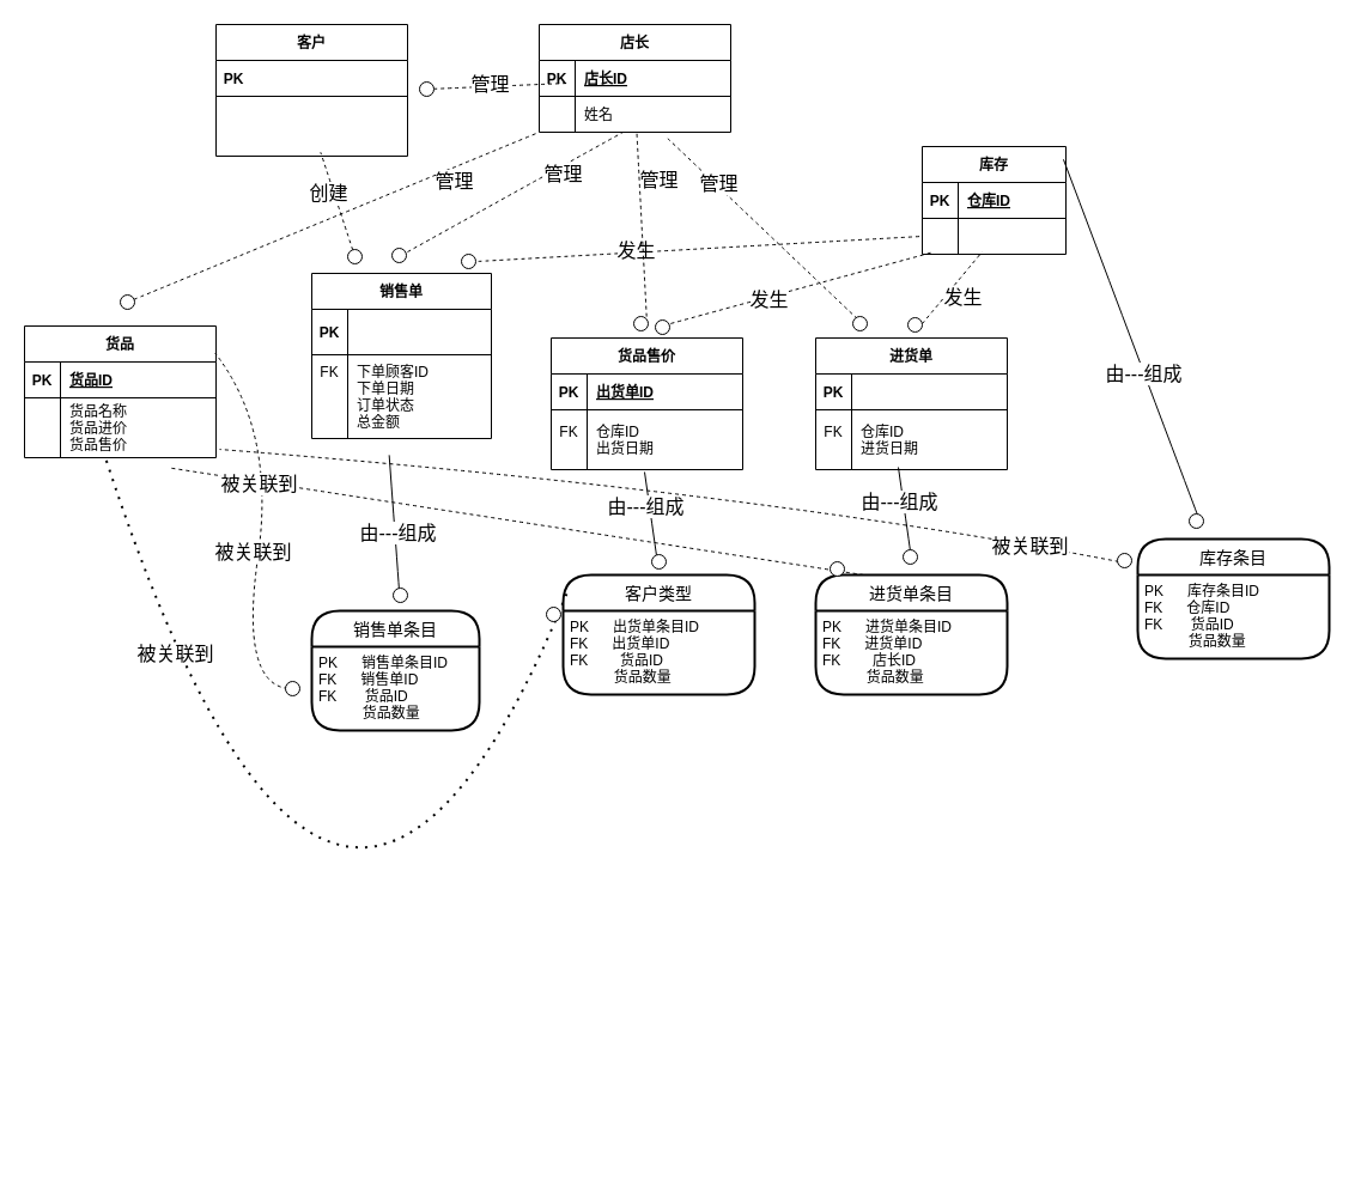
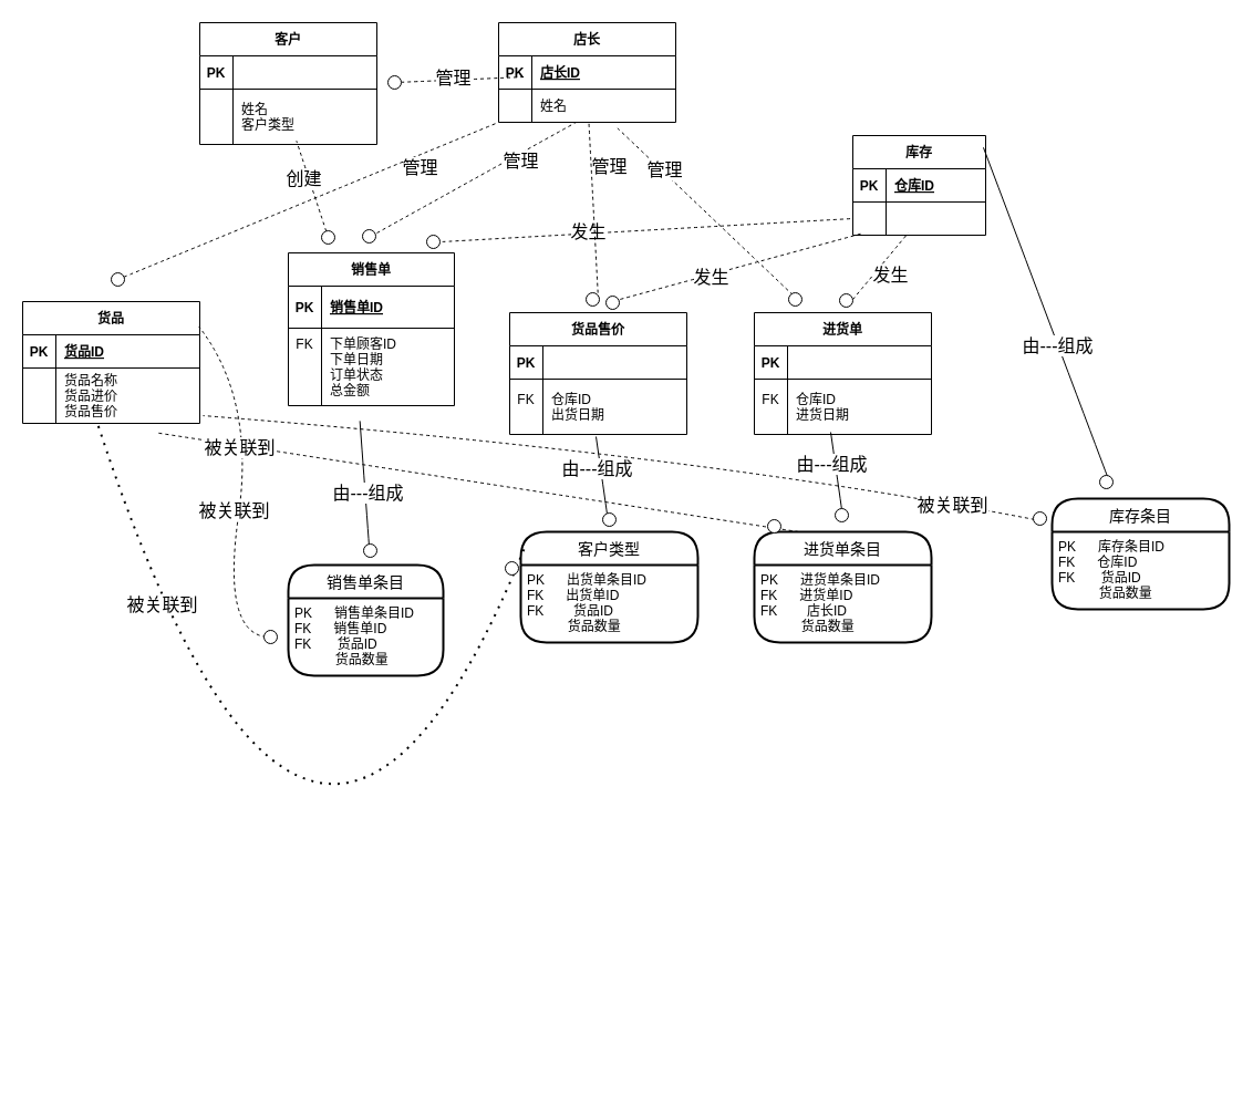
+ <mxCell id="7" value="姓名&#10;客户类型" style="shape=partialRectangle;overflow=hidden;connectable=0;fillColor=none;top=0;left=0;bottom=0;right=0;align=left;spacingLeft=6;" parent="5" vertex="1"><mxGeometry x="30" width="130" height="50" as="geometry"><mxRectangle width="130" height="50" as="alternateBounds" /></mxGeometry></mxCell>
+ <mxCell id="40" value="销售单ID" style="shape=partialRectangle;overflow=hidden;connectable=0;fillColor=none;top=0;left=0;bottom=0;right=0;align=left;spacingLeft=6;fontStyle=5;" parent="38" vertex="1"><mxGeometry x="30" width="120" height="38" as="geometry"><mxRectangle width="120" height="38" as="alternateBounds" /></mxGeometry></mxCell>
- <mxCell id="47" value="出货单ID" style="shape=partialRectangle;overflow=hidden;connectable=0;fillColor=none;top=0;left=0;bottom=0;right=0;align=left;spacingLeft=6;fontStyle=5;" parent="45" vertex="1"><mxGeometry x="30" width="130" height="30" as="geometry"><mxRectangle width="130" height="30" as="alternateBounds" /></mxGeometry></mxCell>
